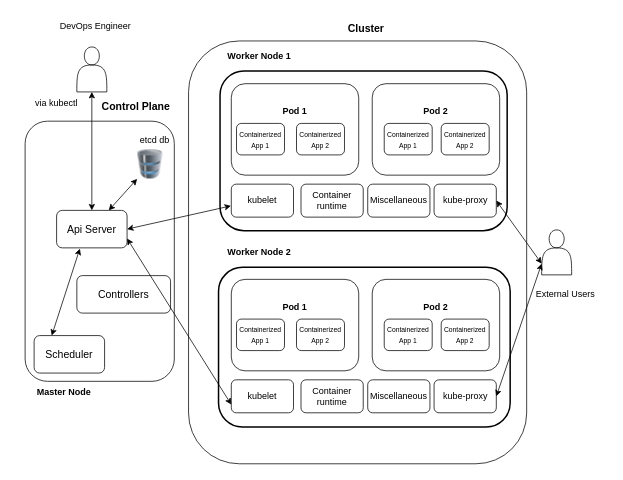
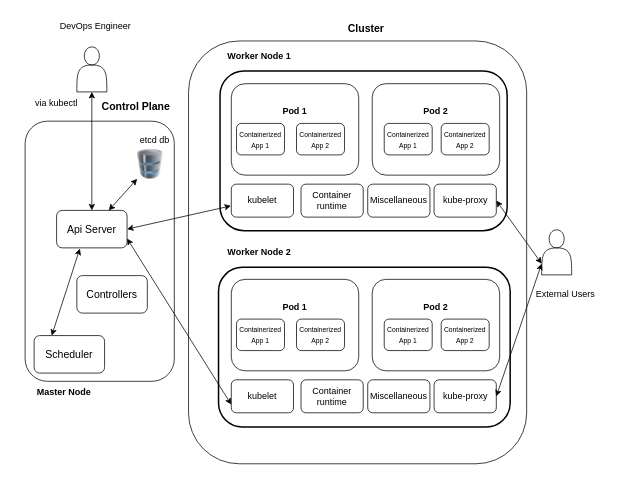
- <mxCell id="39" value="Controllers" style="rounded=1;whiteSpace=wrap;html=1;strokeColor=#000000;strokeWidth=1;fontSize=14;fillColor=none;" vertex="1" parent="1"><mxGeometry x="102" y="367" width="125" height="50" as="geometry" /></mxCell>
+ <mxCell id="39" value="Controllers" style="rounded=1;whiteSpace=wrap;html=1;strokeColor=#000000;strokeWidth=1;fontSize=14;fillColor=none;" vertex="1" parent="1"><mxGeometry x="102" y="367" width="94" height="50" as="geometry" /></mxCell>
